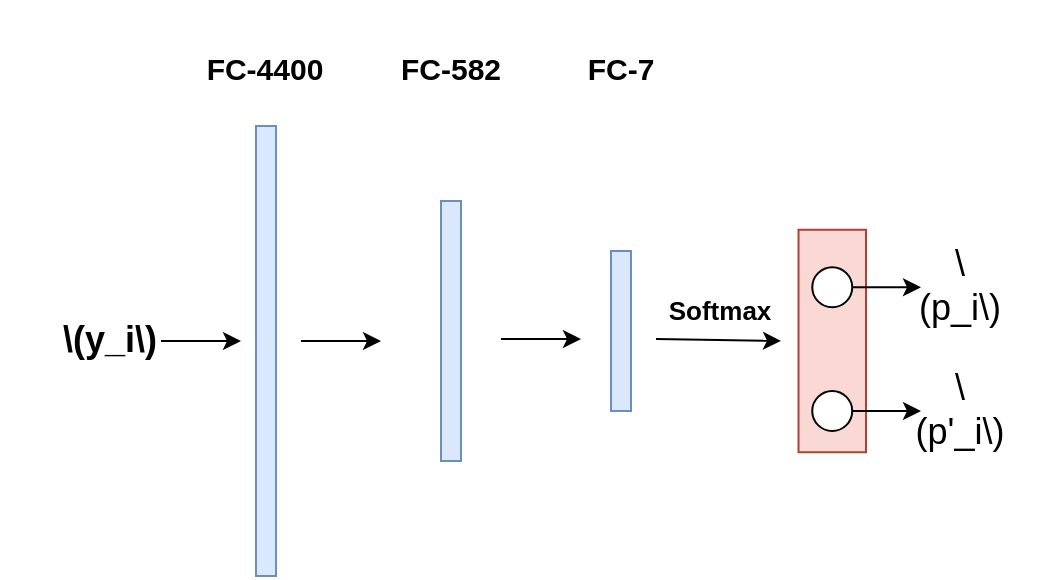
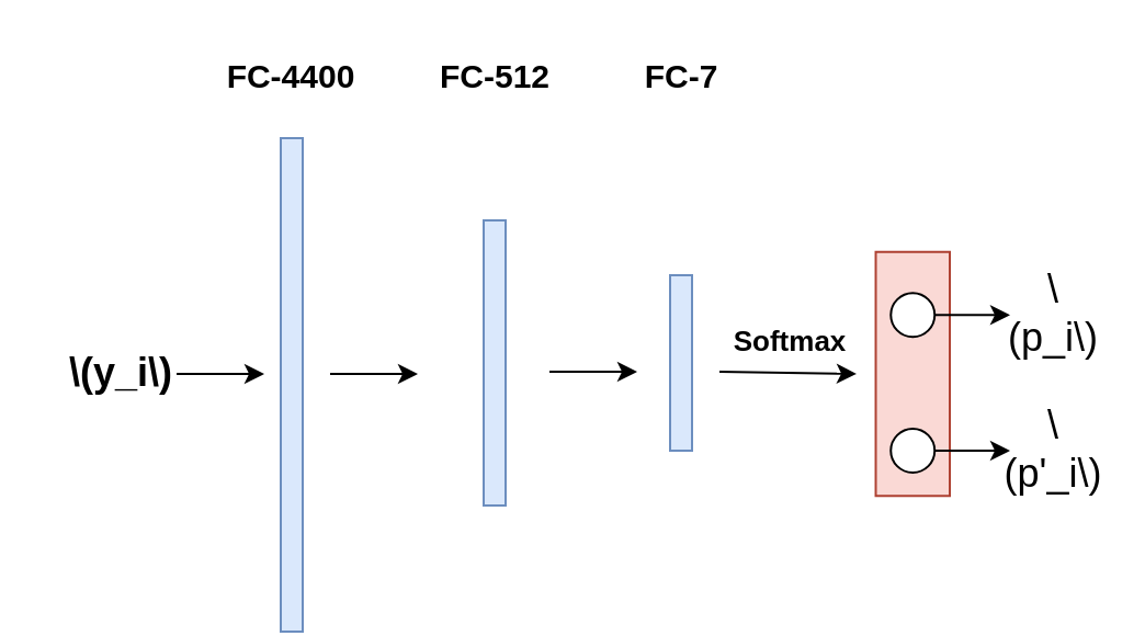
- <mxCell id="8" value="FC-582" style="text;html=1;strokeColor=none;fillColor=none;align=center;verticalAlign=middle;whiteSpace=wrap;rounded=0;fontStyle=1;fontSize=15;" vertex="1" parent="1"><mxGeometry x="167.5" y="20" width="115" height="27.5" as="geometry" /></mxCell>
+ <mxCell id="8" value="FC-512" style="text;html=1;strokeColor=none;fillColor=none;align=center;verticalAlign=middle;whiteSpace=wrap;rounded=0;fontStyle=1;fontSize=15;" vertex="1" parent="1"><mxGeometry x="167.5" y="20" width="115" height="27.5" as="geometry" /></mxCell>
